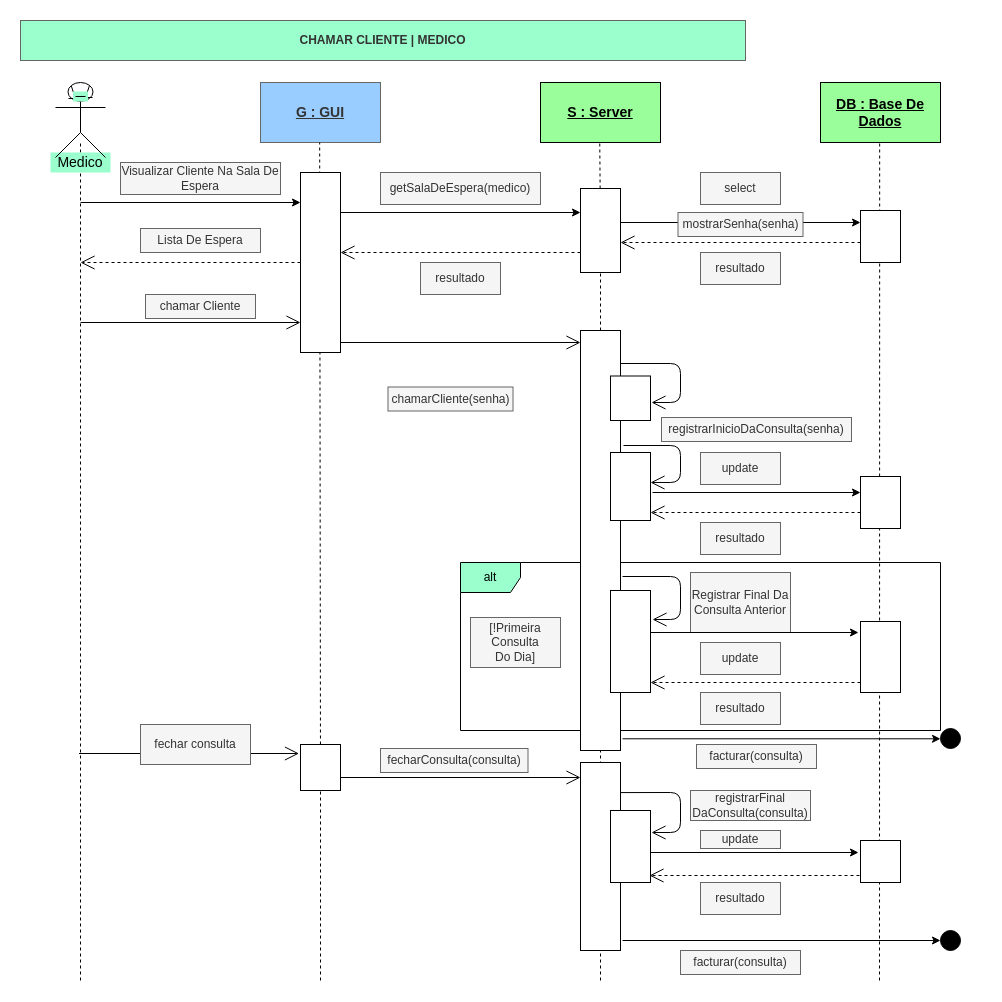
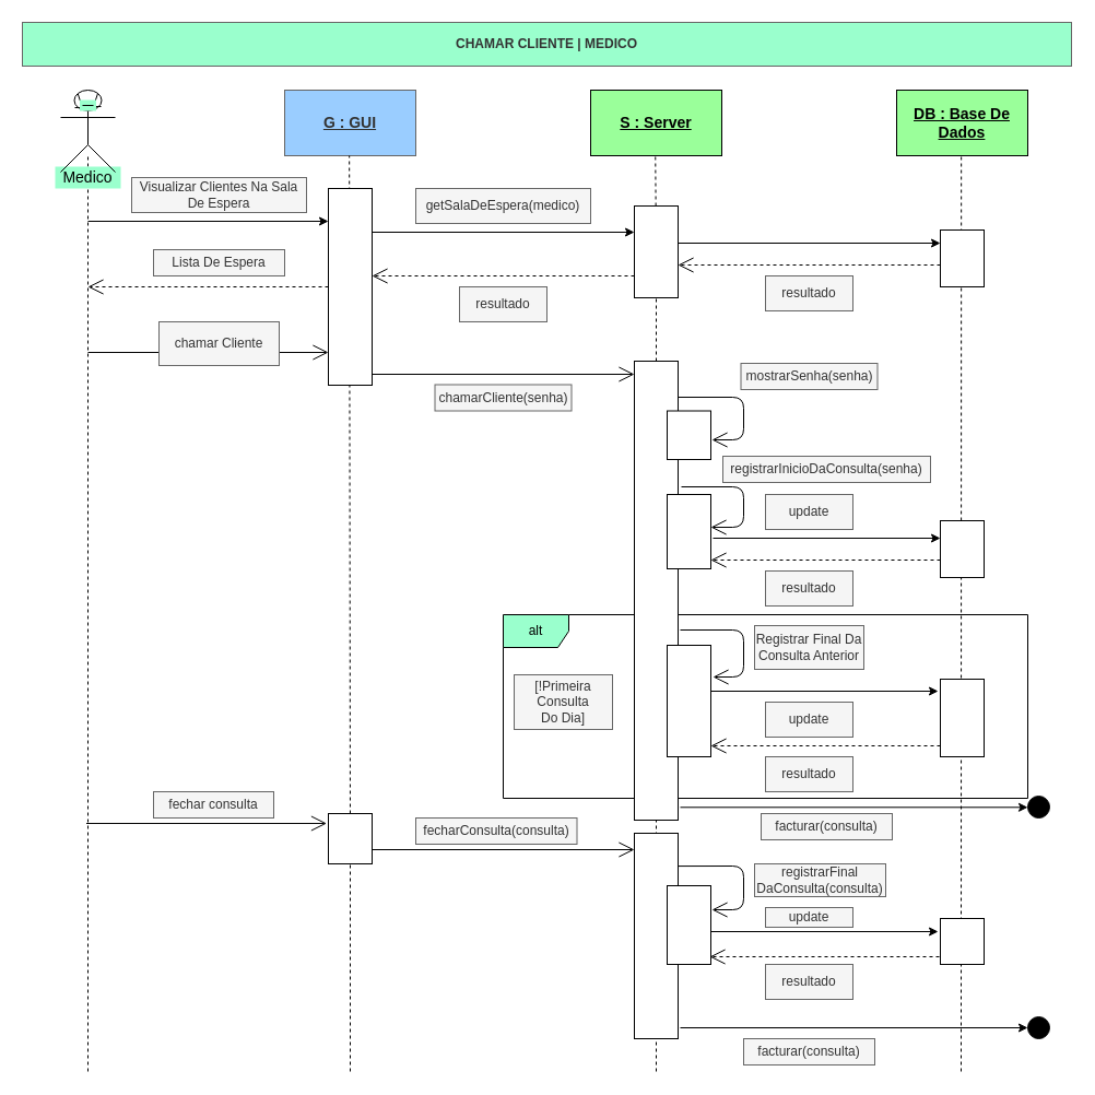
- <mxCell id="3" value="&lt;b&gt;CHAMAR CLIENTE | MEDICO&lt;/b&gt;" style="text;html=1;align=center;verticalAlign=middle;whiteSpace=wrap;rounded=0;strokeColor=#666666;fontColor=#333333;fillColor=#9AFFCD;" parent="1" vertex="1"><mxGeometry x="20" y="20" width="725" height="40" as="geometry" /></mxCell>
+ <mxCell id="3" value="&lt;b&gt;CHAMAR CLIENTE | MEDICO&lt;/b&gt;" style="text;html=1;align=center;verticalAlign=middle;whiteSpace=wrap;rounded=0;strokeColor=#666666;fontColor=#333333;fillColor=#9AFFCD;" parent="1" vertex="1"><mxGeometry x="20" width="960" height="40" as="geometry" y="20" /></mxCell>
- <mxCell id="8" value="Visualizar Cliente Na Sala De Espera" style="text;html=1;strokeColor=#666666;align=center;verticalAlign=middle;whiteSpace=wrap;rounded=0;fillColor=#f5f5f5;fontColor=#333333;" parent="1" vertex="1"><mxGeometry x="120" y="162" width="160" height="32" as="geometry" /></mxCell>
+ <mxCell id="8" value="Visualizar Clientes Na Sala De Espera" style="text;html=1;strokeColor=#666666;align=center;verticalAlign=middle;whiteSpace=wrap;rounded=0;fillColor=#f5f5f5;fontColor=#333333;" parent="1" vertex="1"><mxGeometry x="120" y="162" width="160" height="32" as="geometry" /></mxCell>
- <mxCell id="23" value="select" style="text;html=1;strokeColor=#666666;align=center;verticalAlign=middle;whiteSpace=wrap;rounded=0;fillColor=#f5f5f5;fontColor=#333333;" parent="1" vertex="1"><mxGeometry x="700" y="172" width="80" height="32" as="geometry" /></mxCell>
- <mxCell id="41" value="mostrarSenha(senha)" style="text;html=1;strokeColor=#666666;align=center;verticalAlign=middle;whiteSpace=wrap;rounded=0;fillColor=#f5f5f5;fontColor=#333333;" parent="1" vertex="1"><mxGeometry x="677.5" y="212" width="125" height="24" as="geometry" /></mxCell>
+ <mxCell id="41" value="mostrarSenha(senha)" style="text;html=1;strokeColor=#666666;align=center;verticalAlign=middle;whiteSpace=wrap;rounded=0;fillColor=#f5f5f5;fontColor=#333333;" parent="1" vertex="1"><mxGeometry x="677.5" y="332" width="125" height="24" as="geometry" /></mxCell>
- <mxCell id="32" value="chamar Cliente" style="text;html=1;strokeColor=#666666;align=center;verticalAlign=middle;whiteSpace=wrap;rounded=0;fillColor=#f5f5f5;fontColor=#333333;" parent="1" vertex="1"><mxGeometry x="145" y="294" width="110" height="24" as="geometry" /></mxCell>
+ <mxCell id="32" value="chamar Cliente" style="text;html=1;strokeColor=#666666;align=center;verticalAlign=middle;whiteSpace=wrap;rounded=0;fillColor=#f5f5f5;fontColor=#333333;" parent="1" vertex="1"><mxGeometry x="145" y="294" width="110" height="40" as="geometry" /></mxCell>
- <mxCell id="34" value="chamarCliente(senha)" style="text;html=1;strokeColor=#666666;align=center;verticalAlign=middle;whiteSpace=wrap;rounded=0;fillColor=#f5f5f5;fontColor=#333333;" parent="1" vertex="1"><mxGeometry x="387.5" y="386.5" width="125" height="24" as="geometry" /></mxCell>
+ <mxCell id="34" value="chamarCliente(senha)" style="text;html=1;strokeColor=#666666;align=center;verticalAlign=middle;whiteSpace=wrap;rounded=0;fillColor=#f5f5f5;fontColor=#333333;" parent="1" vertex="1"><mxGeometry x="397.5" y="351.5" width="125" height="24" as="geometry" /></mxCell>
- <mxCell id="45" value="Registrar Final Da Consulta Anterior" style="text;html=1;strokeColor=#666666;align=center;verticalAlign=middle;whiteSpace=wrap;rounded=0;fillColor=#f5f5f5;fontColor=#333333;" parent="1" vertex="1"><mxGeometry x="690" y="572" width="100" height="60" as="geometry" /></mxCell>
+ <mxCell id="45" value="Registrar Final Da Consulta Anterior" style="text;html=1;strokeColor=#666666;align=center;verticalAlign=middle;whiteSpace=wrap;rounded=0;fillColor=#f5f5f5;fontColor=#333333;" parent="1" vertex="1"><mxGeometry x="690" y="572" width="100" height="40" as="geometry" /></mxCell>
- <mxCell id="51" value="fechar consulta" style="text;html=1;strokeColor=#666666;align=center;verticalAlign=middle;whiteSpace=wrap;rounded=0;fillColor=#f5f5f5;fontColor=#333333;" parent="1" vertex="1"><mxGeometry x="140" y="724" width="110" height="40" as="geometry" /></mxCell>
+ <mxCell id="51" value="fechar consulta" style="text;html=1;strokeColor=#666666;align=center;verticalAlign=middle;whiteSpace=wrap;rounded=0;fillColor=#f5f5f5;fontColor=#333333;" parent="1" vertex="1"><mxGeometry x="140" y="724" width="110" height="24" as="geometry" /></mxCell>
